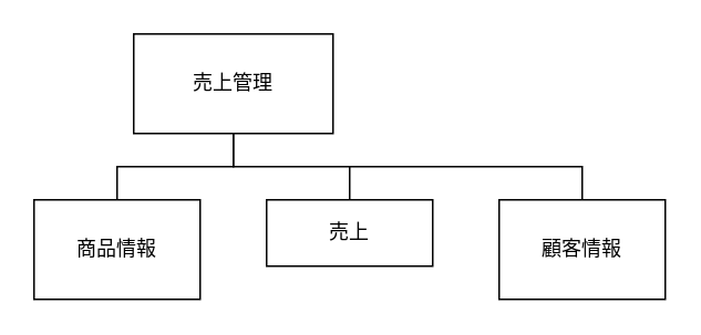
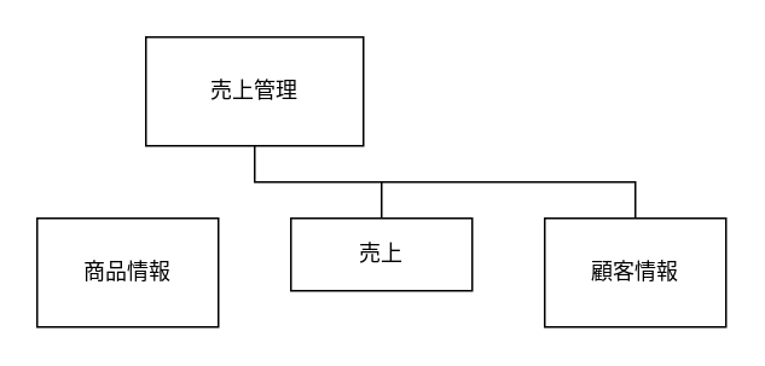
- <mxCell id="6" value="" style="edgeStyle=elbowEdgeStyle;elbow=vertical;startArrow=none;endArrow=none;rounded=0;exitX=0.5;exitY=1;exitDx=0;exitDy=0;" edge="1" target="5" parent="1" source="2"><mxGeometry relative="1" as="geometry"><mxPoint x="0" y="80" as="sourcePoint" /></mxGeometry></mxCell>
